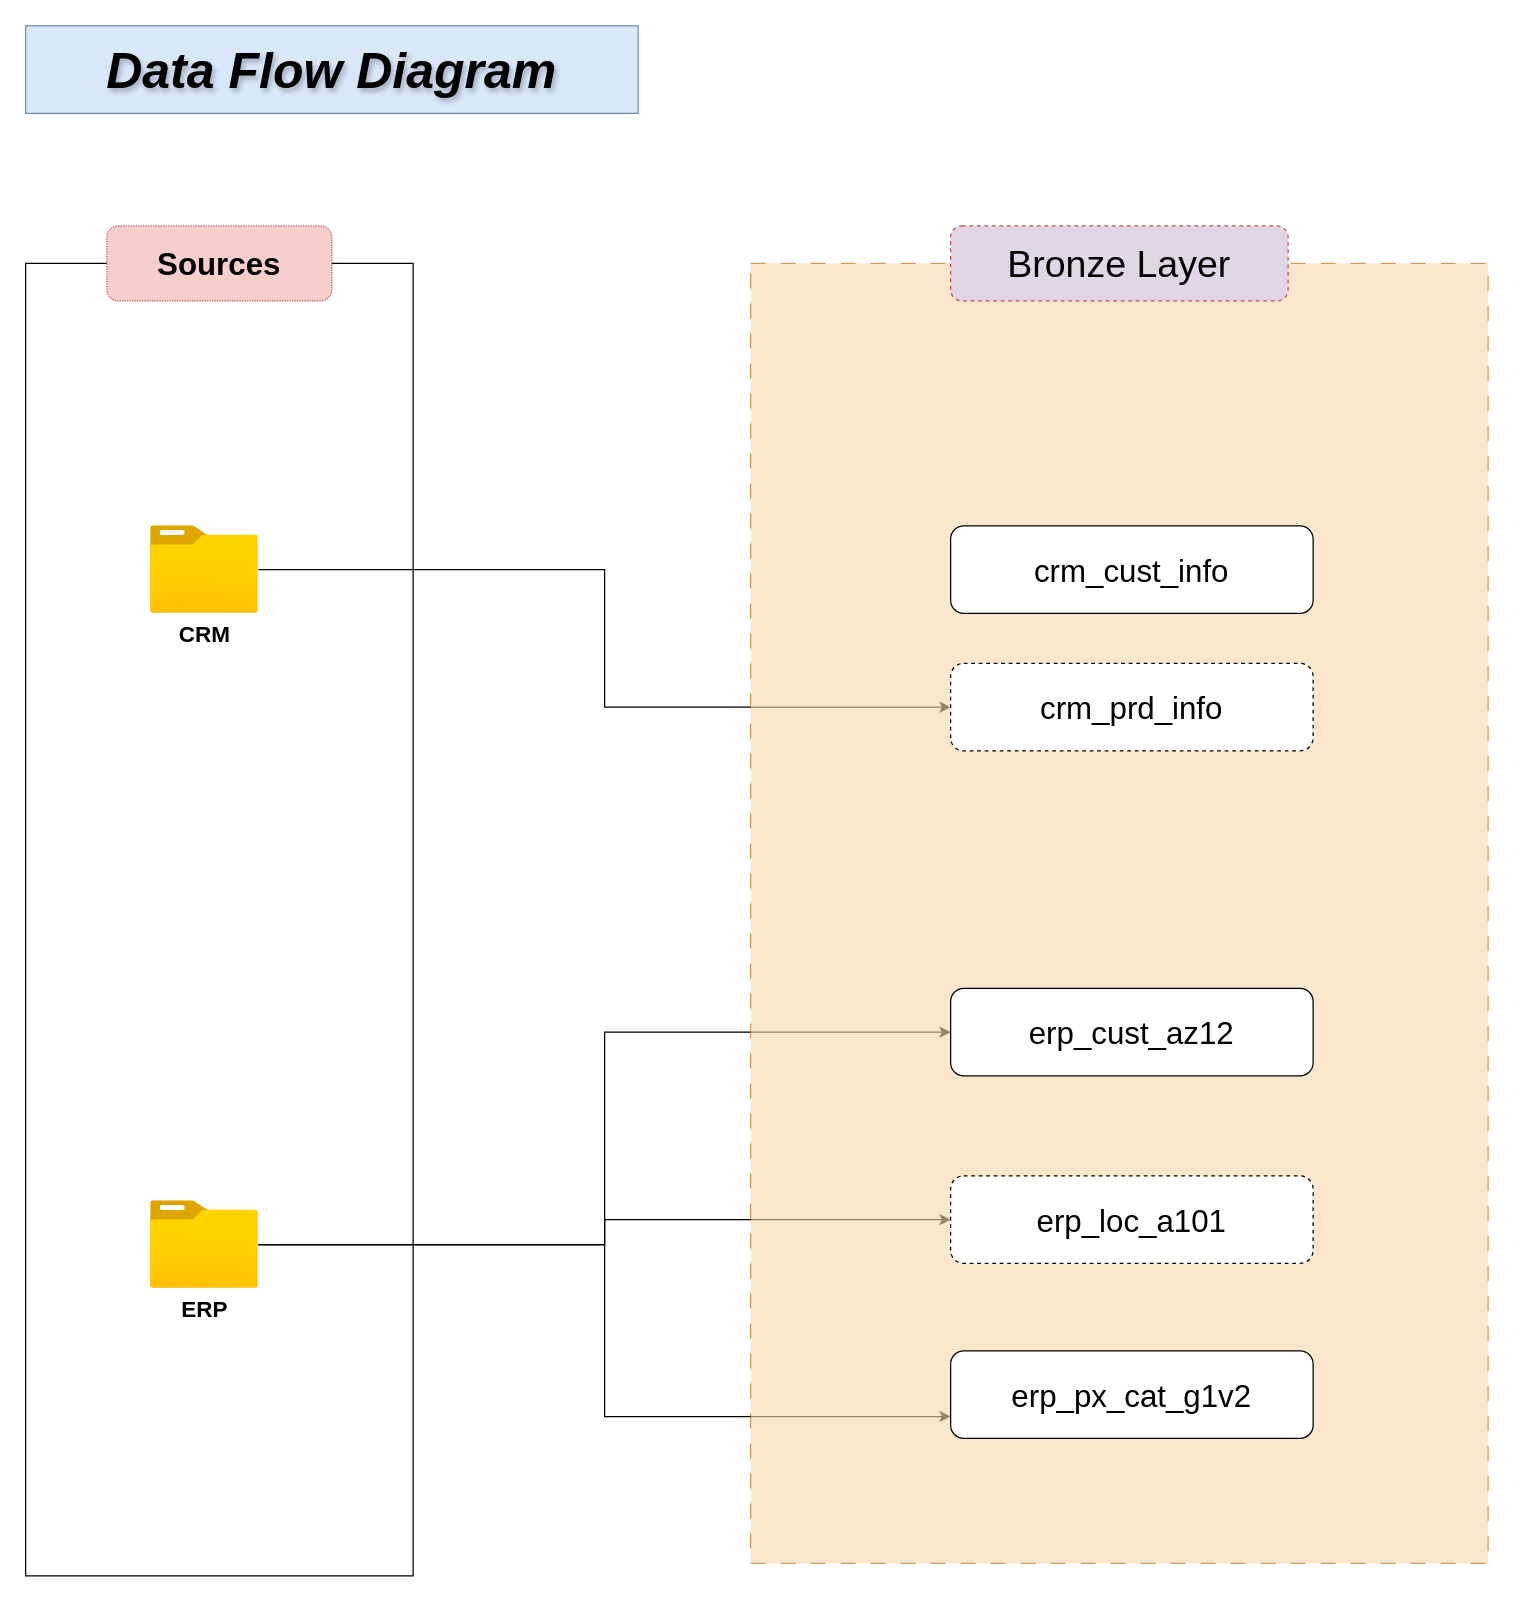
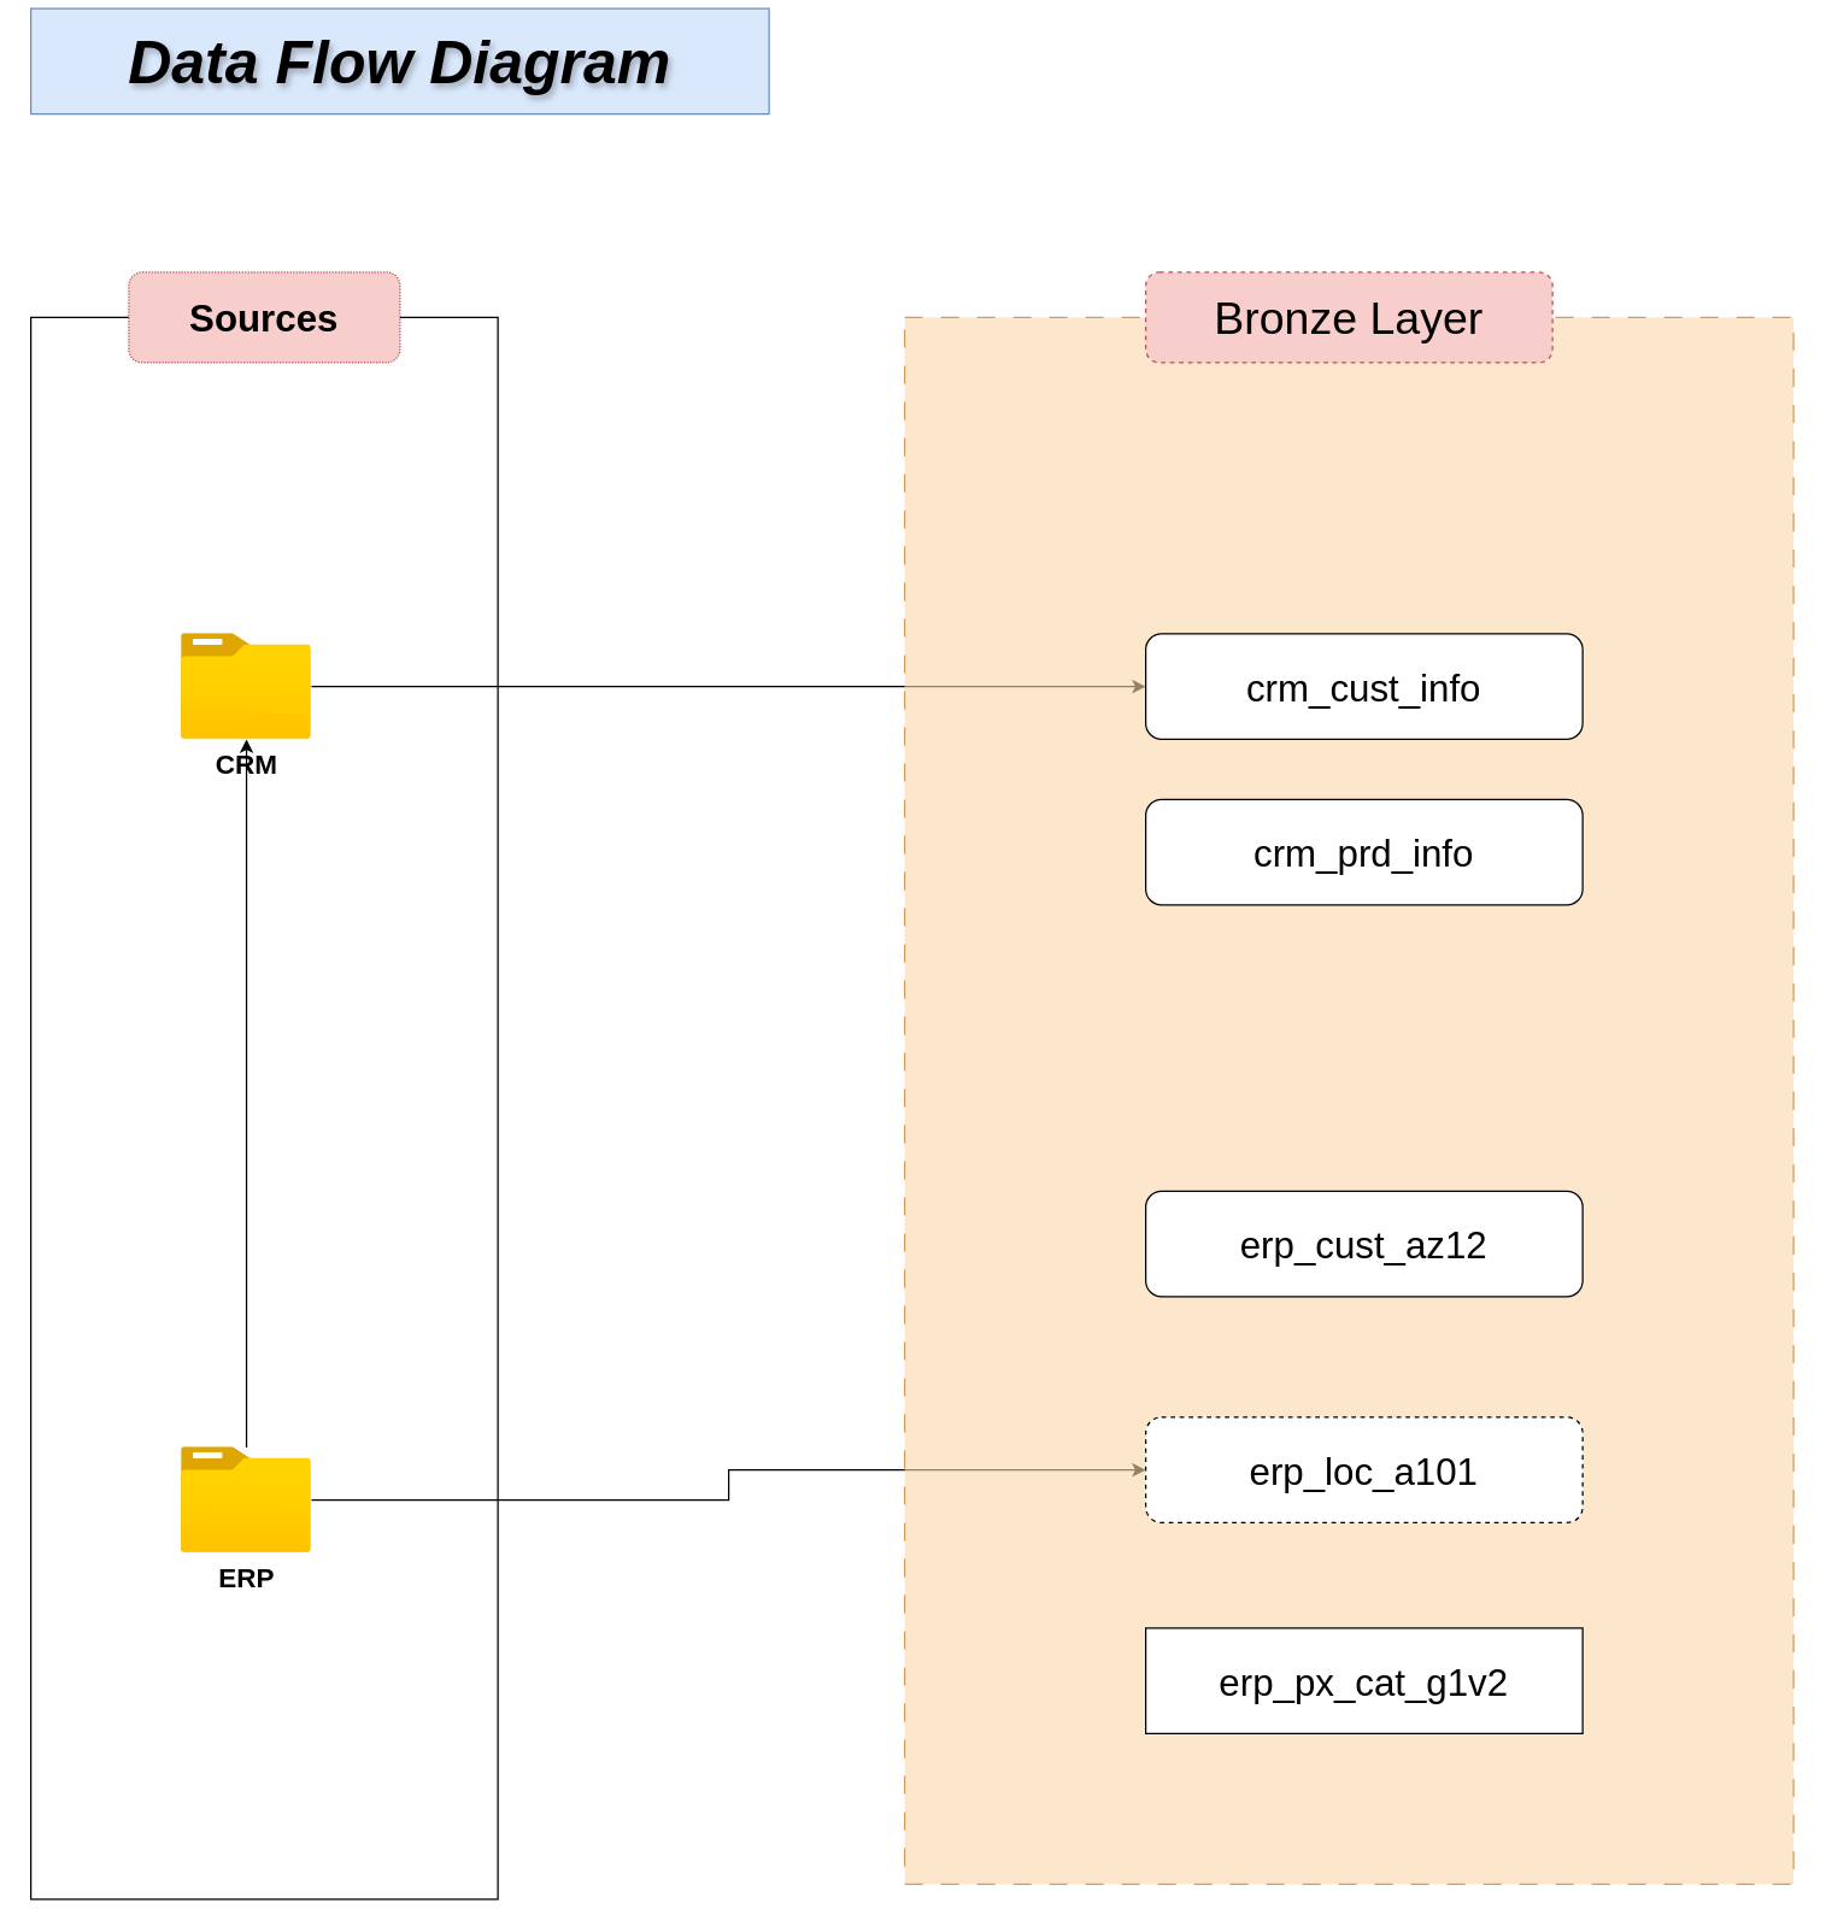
- <mxCell id="2" value="Data Flow Diagram" style="text;html=1;align=center;verticalAlign=middle;whiteSpace=wrap;rounded=0;fillColor=#dae8fc;strokeColor=#6c8ebf;fontSize=40;fontStyle=3;textShadow=1;labelBackgroundColor=none;labelBorderColor=none;" vertex="1" parent="1"><mxGeometry x="20" y="20" width="490" height="70" as="geometry" /></mxCell>
+ <mxCell id="2" value="Data Flow Diagram" style="text;html=1;align=center;verticalAlign=middle;whiteSpace=wrap;rounded=0;fillColor=#dae8fc;strokeColor=#6c8ebf;fontSize=40;fontStyle=3;textShadow=1;labelBackgroundColor=none;labelBorderColor=none;" vertex="1" parent="1"><mxGeometry x="20" y="5" width="490" height="70" as="geometry" /></mxCell>
- <mxCell id="13" value="Bronze Layer" style="rounded=1;whiteSpace=wrap;html=1;fontSize=30;fillColor=#e1d5e7;strokeColor=#b85450;dashed=1;" vertex="1" parent="1"><mxGeometry x="760" y="180" width="270" height="60" as="geometry" /></mxCell>
+ <mxCell id="13" value="Bronze Layer" style="rounded=1;whiteSpace=wrap;html=1;fontSize=30;fillColor=#f8cecc;strokeColor=#b85450;dashed=1;" vertex="1" parent="1"><mxGeometry x="760" y="180" width="270" height="60" as="geometry" /></mxCell>
+ <mxCell id="5" style="edgeStyle=orthogonalEdgeStyle;rounded=0;orthogonalLoop=1;jettySize=auto;html=1;" edge="1" parent="1" source="7" target="14"><mxGeometry relative="1" as="geometry" /></mxCell>
- <mxCell id="6" style="edgeStyle=orthogonalEdgeStyle;rounded=0;orthogonalLoop=1;jettySize=auto;html=1;entryX=0;entryY=0.5;entryDx=0;entryDy=0;" edge="1" parent="1" source="7" target="15"><mxGeometry relative="1" as="geometry" /></mxCell>
- <mxCell id="15" value="crm_prd_info" style="rounded=1;whiteSpace=wrap;html=1;fontSize=25;dashed=1;" vertex="1" parent="1"><mxGeometry x="760" y="530" width="290" height="70" as="geometry" /></mxCell>
+ <mxCell id="15" value="crm_prd_info" style="rounded=1;whiteSpace=wrap;html=1;fontSize=25;" vertex="1" parent="1"><mxGeometry x="760" y="530" width="290" height="70" as="geometry" /></mxCell>
- <mxCell id="8" style="edgeStyle=orthogonalEdgeStyle;rounded=0;orthogonalLoop=1;jettySize=auto;html=1;entryX=0;entryY=0.5;entryDx=0;entryDy=0;" edge="1" parent="1" source="11" target="16"><mxGeometry relative="1" as="geometry" /></mxCell>
- <mxCell id="18" value="erp_px_cat_g1v2" style="rounded=1;whiteSpace=wrap;html=1;fontSize=25;" vertex="1" parent="1"><mxGeometry x="760" y="1080" width="290" height="70" as="geometry" /></mxCell>
+ <mxCell id="18" value="erp_px_cat_g1v2" style="whiteSpace=wrap;html=1;fontSize=25;rounded=0;" vertex="1" parent="1"><mxGeometry x="760" y="1080" width="290" height="70" as="geometry" /></mxCell>
- <mxCell id="10" style="edgeStyle=orthogonalEdgeStyle;rounded=0;orthogonalLoop=1;jettySize=auto;html=1;entryX=0;entryY=0.75;entryDx=0;entryDy=0;" edge="1" parent="1" source="11" target="18"><mxGeometry relative="1" as="geometry" /></mxCell>
+ <mxCell id="10" style="edgeStyle=orthogonalEdgeStyle;rounded=0;orthogonalLoop=1;jettySize=auto;html=1;" edge="1" parent="1" source="11" target="7"><mxGeometry relative="1" as="geometry" /></mxCell>
